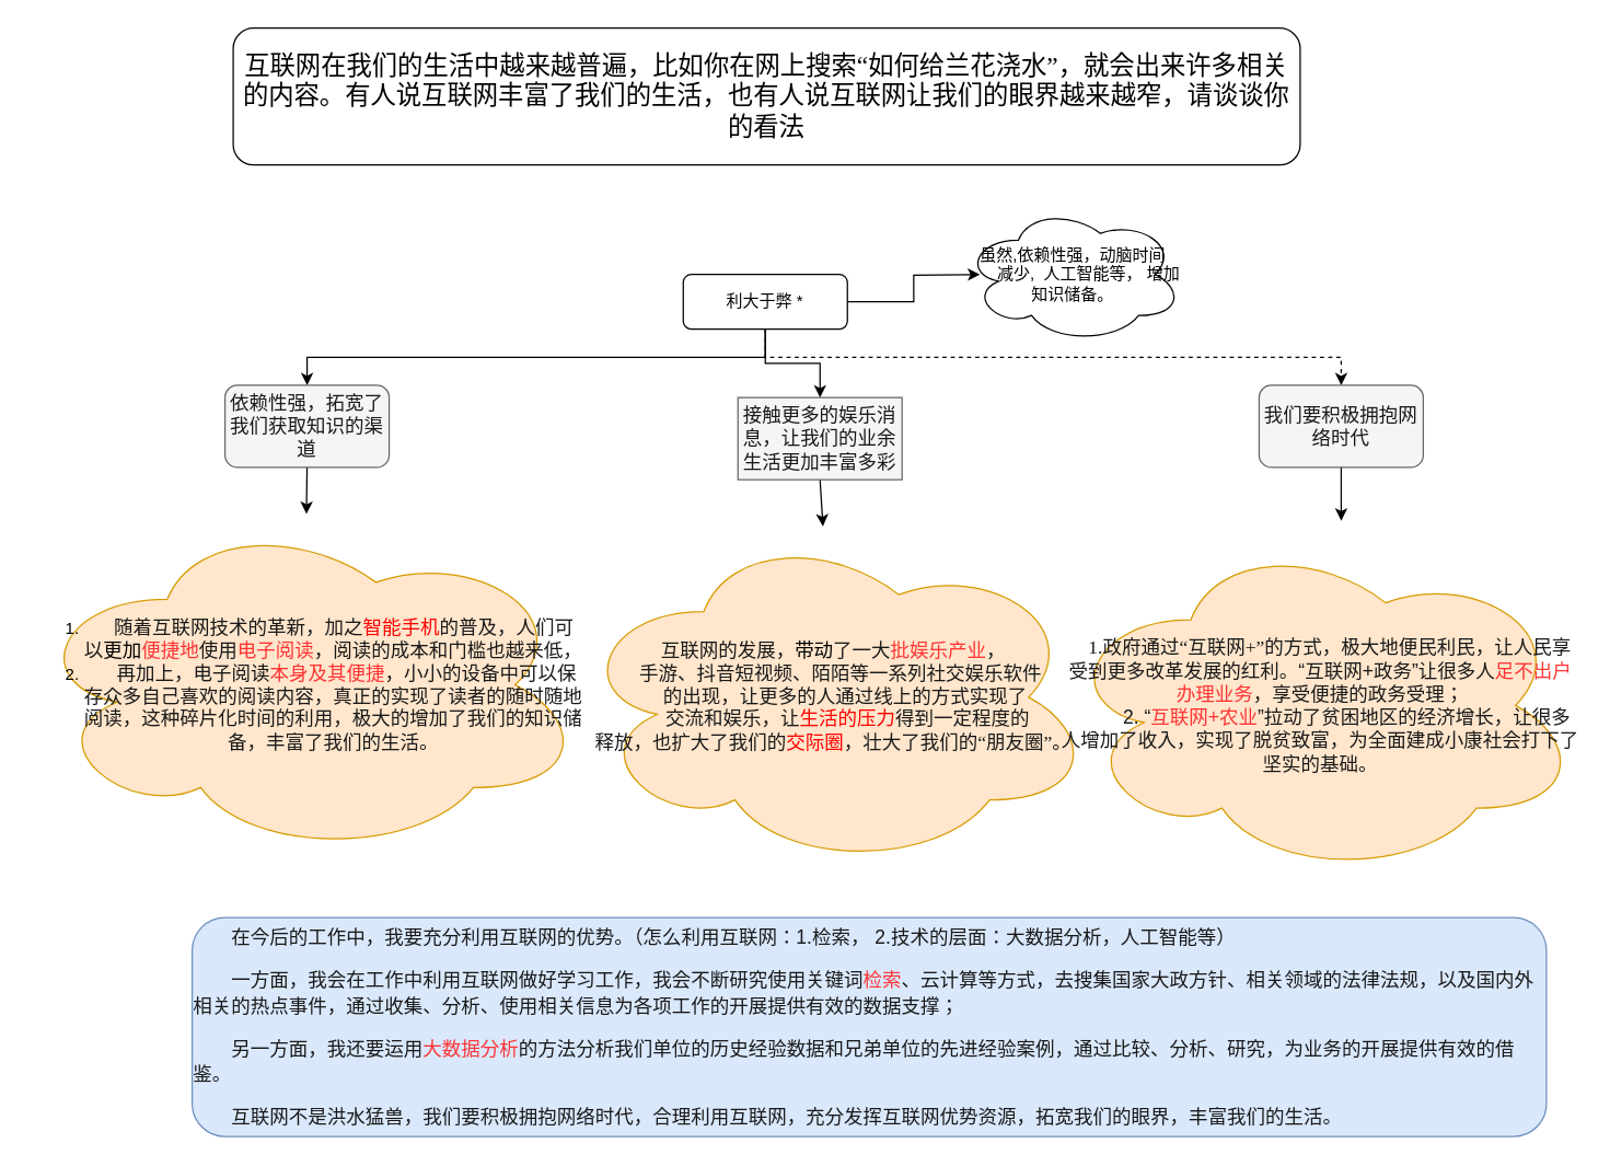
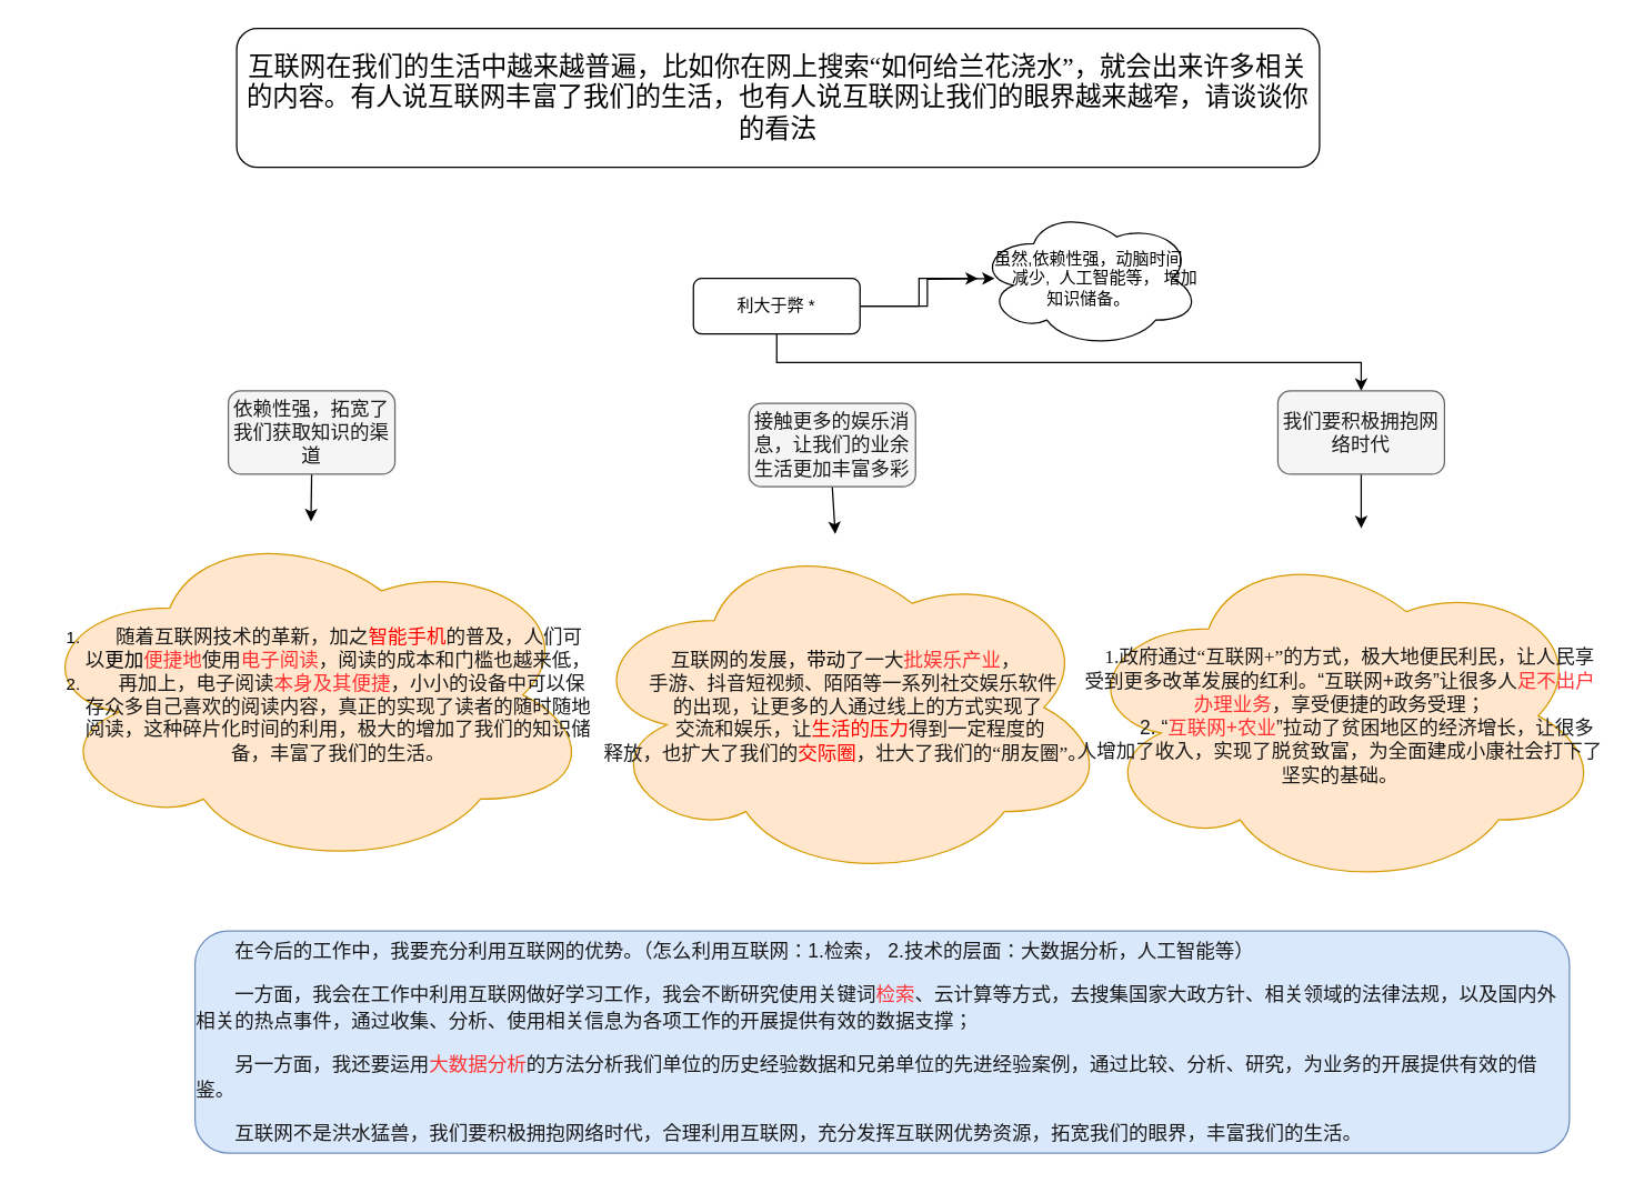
- <mxCell id="3" style="edgeStyle=orthogonalEdgeStyle;rounded=0;orthogonalLoop=1;jettySize=auto;html=1;exitX=0.5;exitY=1;exitDx=0;exitDy=0;entryX=0.5;entryY=0;entryDx=0;entryDy=0;" edge="1" parent="1" source="6" target="14"><mxGeometry relative="1" as="geometry" /></mxCell>
- <mxCell id="4" style="edgeStyle=orthogonalEdgeStyle;rounded=0;orthogonalLoop=1;jettySize=auto;html=1;exitX=0.5;exitY=1;exitDx=0;exitDy=0;dashed=1;" edge="1" parent="1" source="6" target="8"><mxGeometry relative="1" as="geometry" /></mxCell>
+ <mxCell id="4" style="edgeStyle=orthogonalEdgeStyle;rounded=0;orthogonalLoop=1;jettySize=auto;html=1;exitX=0.5;exitY=1;exitDx=0;exitDy=0;" edge="1" parent="1" source="6" target="8"><mxGeometry relative="1" as="geometry" /></mxCell>
- <mxCell id="5" style="edgeStyle=orthogonalEdgeStyle;rounded=0;orthogonalLoop=1;jettySize=auto;html=1;" edge="1" parent="1" source="6" target="12"><mxGeometry relative="1" as="geometry" /></mxCell>
+ <mxCell id="5" style="edgeStyle=orthogonalEdgeStyle;rounded=0;orthogonalLoop=1;jettySize=auto;html=1;" edge="1" parent="1" source="6" target="10"><mxGeometry relative="1" as="geometry" /></mxCell>
- <mxCell id="12" value="&lt;p class=&quot;MsoNormal&quot;&gt;&lt;span style=&quot;color: rgb(25 , 25 , 25) ; font-size: 10.5pt&quot;&gt;接触更多的娱乐消息，让我们的业余生活更加丰富多彩&lt;/span&gt;&lt;/p&gt;" style="whiteSpace=wrap;html=1;shadow=0;strokeWidth=1;glass=0;fillColor=#f5f5f5;strokeColor=#666666;fontColor=#333333;rounded=0;" vertex="1" parent="1"><mxGeometry x="539" y="290" width="120" height="60" as="geometry" /></mxCell>
+ <mxCell id="12" value="&lt;p class=&quot;MsoNormal&quot;&gt;&lt;span style=&quot;color: rgb(25 , 25 , 25) ; font-size: 10.5pt&quot;&gt;接触更多的娱乐消息，让我们的业余生活更加丰富多彩&lt;/span&gt;&lt;/p&gt;" style="whiteSpace=wrap;html=1;rounded=1;shadow=0;strokeWidth=1;glass=0;fillColor=#f5f5f5;strokeColor=#666666;fontColor=#333333;" vertex="1" parent="1"><mxGeometry x="539" y="290" width="120" height="60" as="geometry" /></mxCell>
